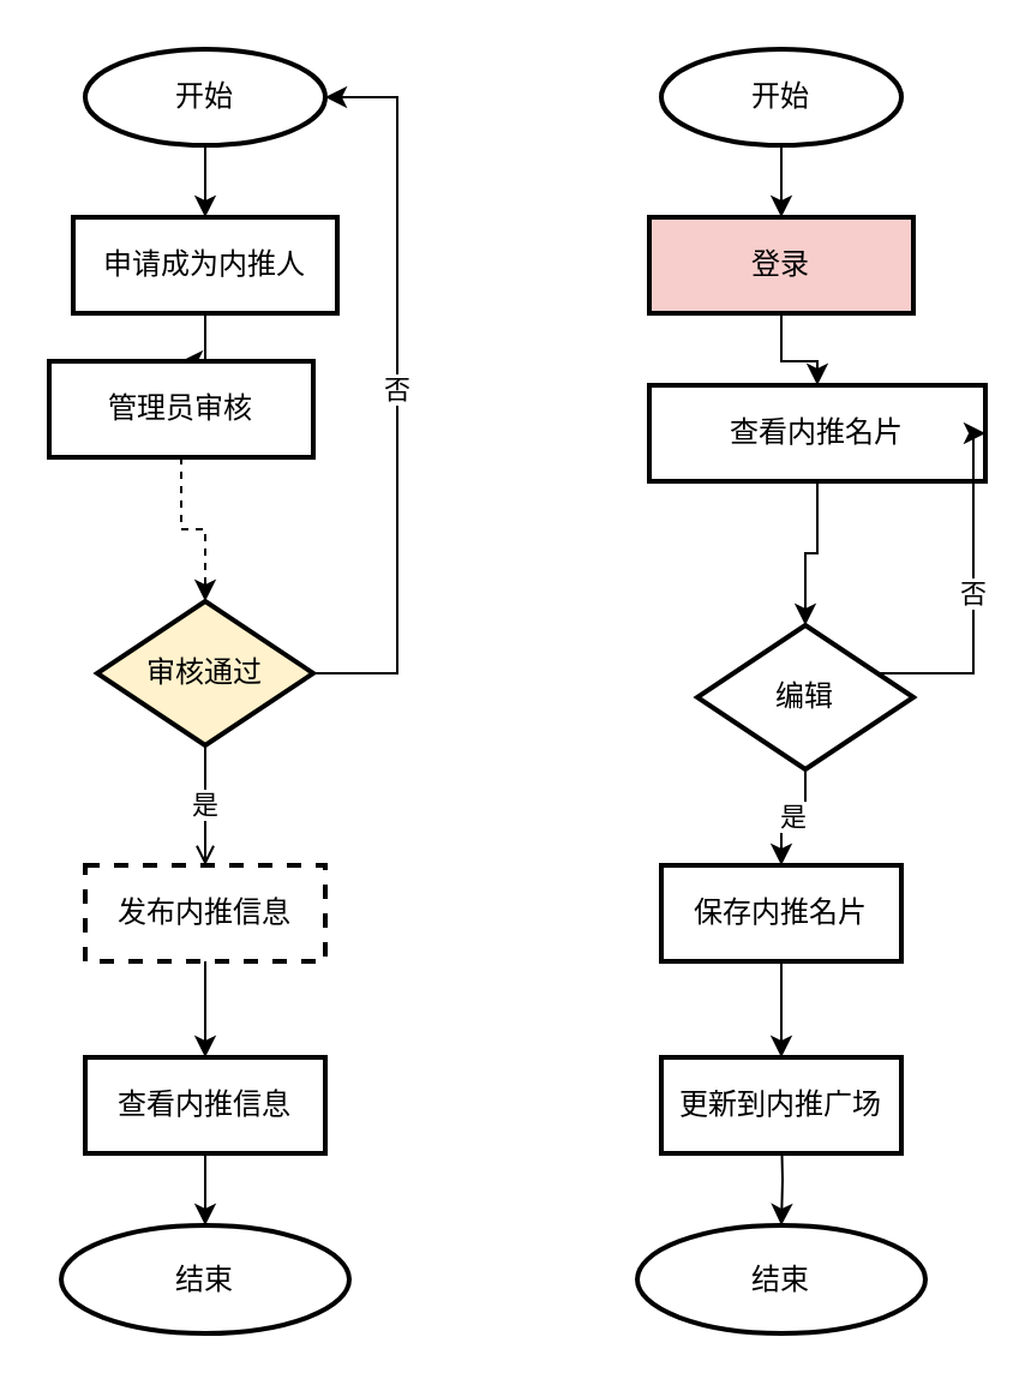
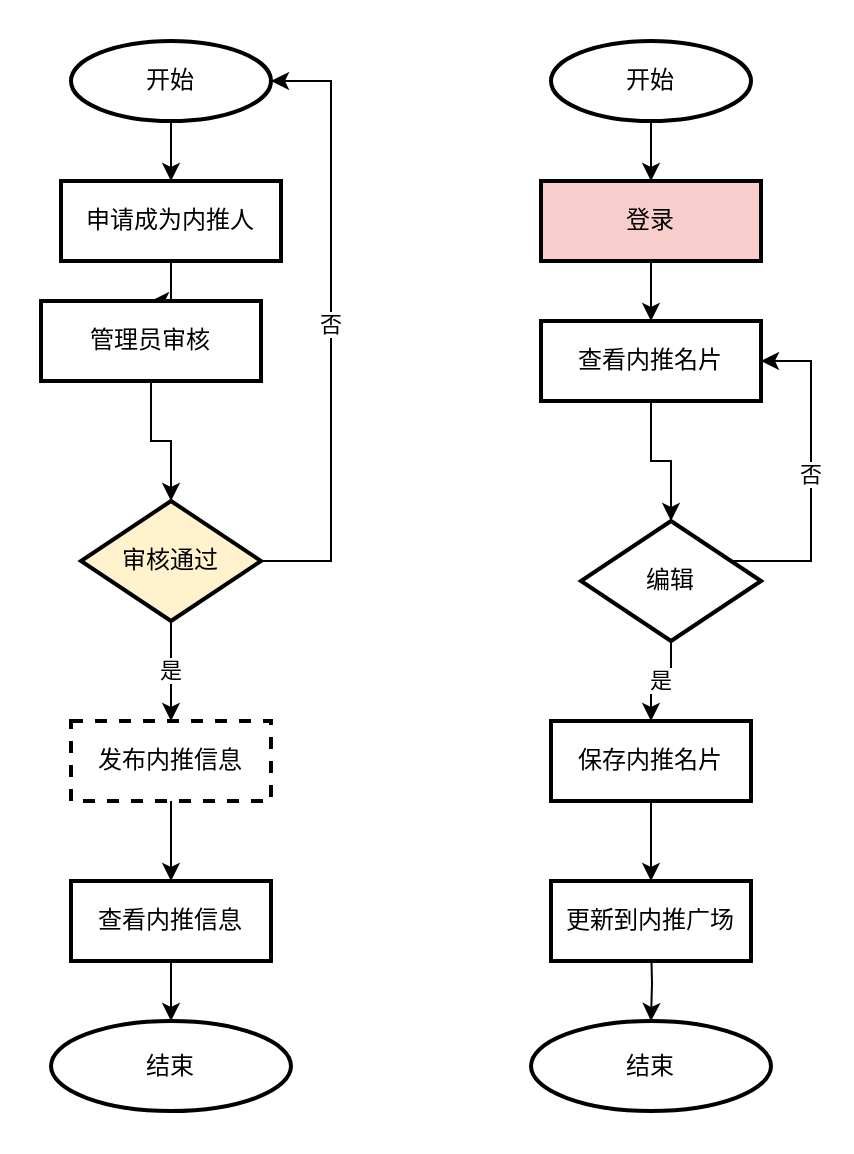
- <mxCell id="22" value="查看内推名片" style="whiteSpace=wrap;html=1;strokeWidth=2;" vertex="1" parent="1"><mxGeometry x="270" y="160" width="140" height="40" as="geometry" /></mxCell>
+ <mxCell id="22" value="查看内推名片" style="whiteSpace=wrap;html=1;strokeWidth=2;" vertex="1" parent="1"><mxGeometry x="270" y="160" width="110" height="40" as="geometry" /></mxCell>
- <mxCell id="6" value="" style="edgeStyle=orthogonalEdgeStyle;rounded=0;orthogonalLoop=1;jettySize=auto;html=1;dashed=1;" parent="1" source="7" target="10" edge="1"><mxGeometry relative="1" as="geometry" /></mxCell>
+ <mxCell id="6" value="" style="edgeStyle=orthogonalEdgeStyle;rounded=0;orthogonalLoop=1;jettySize=auto;html=1;" parent="1" source="7" target="10" edge="1"><mxGeometry relative="1" as="geometry" /></mxCell>
- <mxCell id="9" value="是" style="edgeStyle=orthogonalEdgeStyle;rounded=0;orthogonalLoop=1;jettySize=auto;html=1;endArrow=open;" parent="1" source="10" target="12" edge="1"><mxGeometry relative="1" as="geometry" /></mxCell>
+ <mxCell id="9" value="是" style="edgeStyle=orthogonalEdgeStyle;rounded=0;orthogonalLoop=1;jettySize=auto;html=1;" parent="1" source="10" target="12" edge="1"><mxGeometry relative="1" as="geometry" /></mxCell>
